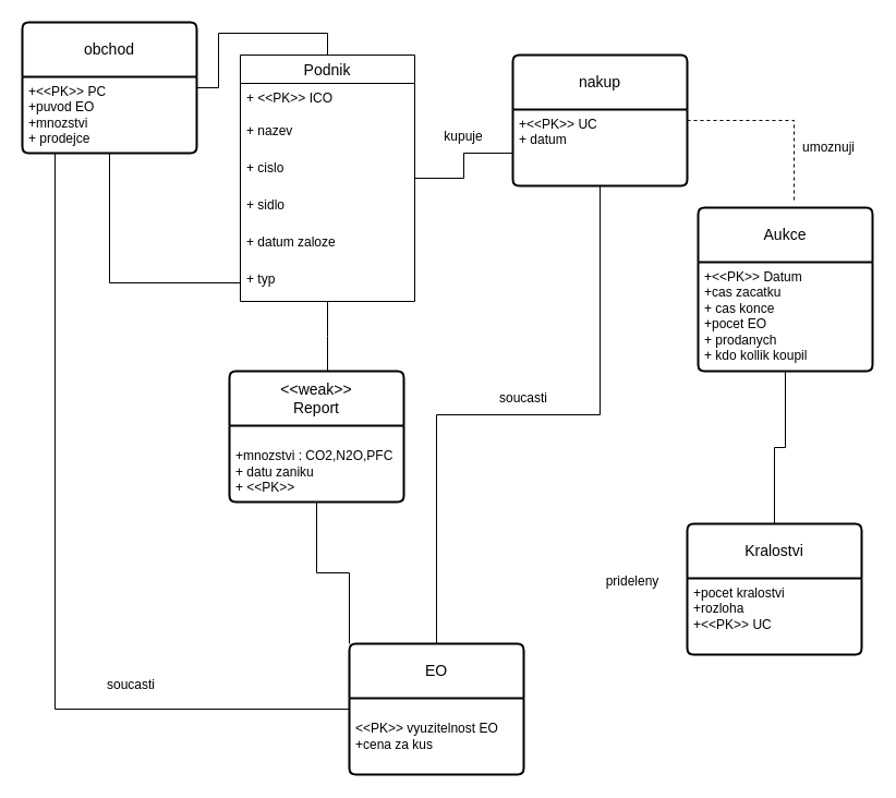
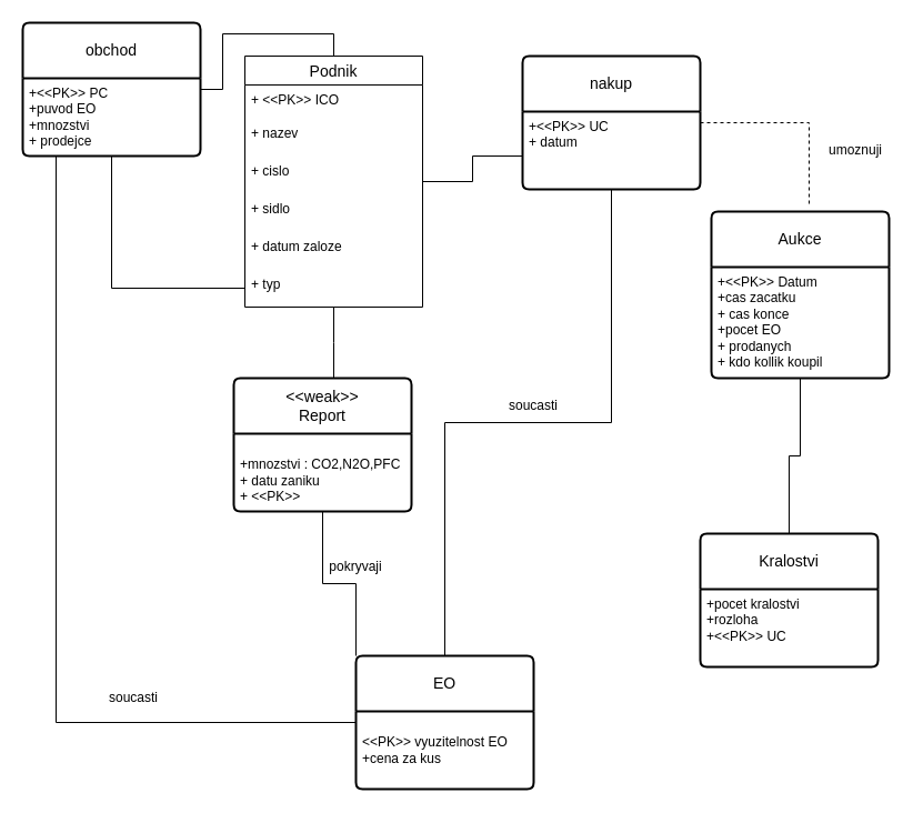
- <mxCell id="19" value="kupuje" style="text;html=1;align=center;verticalAlign=middle;whiteSpace=wrap;rounded=0;" parent="1" vertex="1"><mxGeometry x="395" y="110" width="60" height="30" as="geometry" /></mxCell>
- <mxCell id="23" value="umoznuji" style="text;html=1;align=center;verticalAlign=middle;whiteSpace=wrap;rounded=0;" parent="1" vertex="1"><mxGeometry x="730" y="120" width="60" height="30" as="geometry" /></mxCell>
+ <mxCell id="23" value="umoznuji" style="text;html=1;align=center;verticalAlign=middle;whiteSpace=wrap;rounded=0;" parent="1" vertex="1"><mxGeometry x="740" y="120" width="60" height="30" as="geometry" /></mxCell>
+ <mxCell id="33" value="pokryvaji" style="text;html=1;align=center;verticalAlign=middle;whiteSpace=wrap;rounded=0;" vertex="1" parent="1"><mxGeometry x="290" y="495" width="60" height="30" as="geometry" /></mxCell>
- <mxCell id="31" value="&lt;div&gt;prideleny&lt;/div&gt;&lt;div&gt;&lt;br&gt;&lt;/div&gt;" style="text;html=1;align=center;verticalAlign=middle;whiteSpace=wrap;rounded=0;" vertex="1" parent="1"><mxGeometry x="550" y="525" width="60" height="30" as="geometry" /></mxCell>
